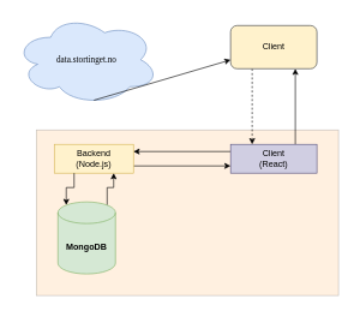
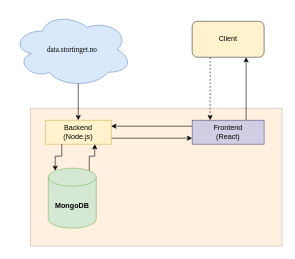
- <mxCell id="4" value="" style="endArrow=classic;html=1;rounded=0;exitX=0.55;exitY=0.95;exitDx=0;exitDy=0;exitPerimeter=0;" parent="1" source="3" target="14" edge="1"><mxGeometry width="50" height="50" relative="1" as="geometry"><mxPoint x="340" y="380" as="sourcePoint" /><mxPoint x="130" y="220" as="targetPoint" /></mxGeometry></mxCell>
+ <mxCell id="4" value="" style="endArrow=classic;html=1;rounded=0;exitX=0.55;exitY=0.95;exitDx=0;exitDy=0;exitPerimeter=0;entryX=0.5;entryY=0;entryDx=0;entryDy=0;" parent="1" source="3" target="6" edge="1"><mxGeometry width="50" height="50" relative="1" as="geometry"><mxPoint x="340" y="380" as="sourcePoint" /><mxPoint x="130" y="220" as="targetPoint" /></mxGeometry></mxCell>
- <mxCell id="12" value="Client &lt;br&gt;(React)" style="rounded=0;whiteSpace=wrap;html=1;fillColor=#d0cee2;strokeColor=#56517e;" parent="1" vertex="1"><mxGeometry x="320" y="200" width="120" height="40" as="geometry" /></mxCell>
+ <mxCell id="12" value="Frontend &lt;br&gt;(React)" style="rounded=0;whiteSpace=wrap;html=1;fillColor=#d0cee2;strokeColor=#56517e;" parent="1" vertex="1"><mxGeometry x="320" y="200" width="120" height="40" as="geometry" /></mxCell>
